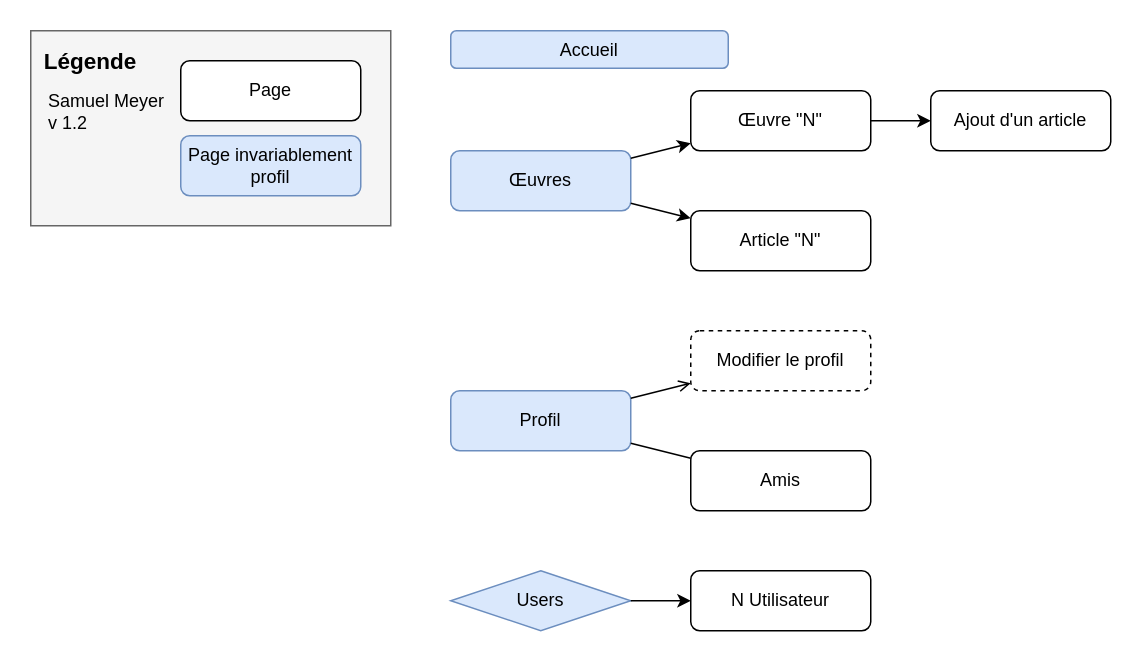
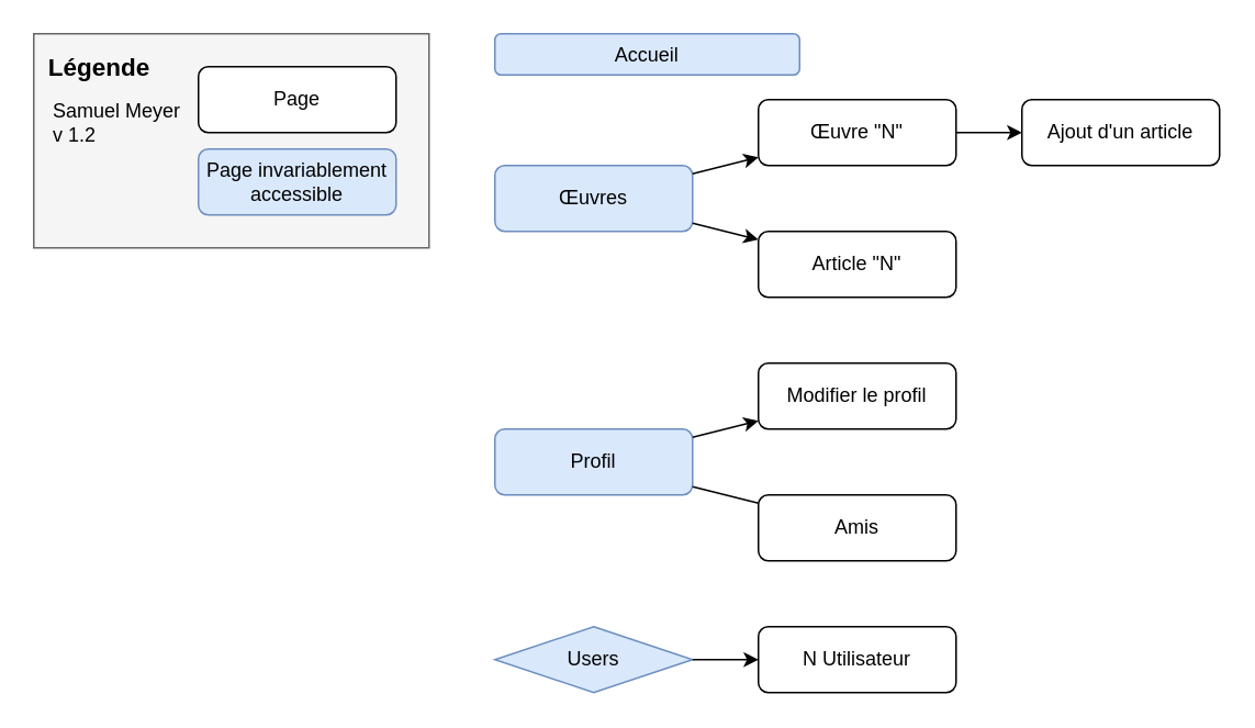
- <mxCell id="17" value="Page invariablement profil" style="rounded=1;whiteSpace=wrap;html=1;fillColor=#dae8fc;strokeColor=#6c8ebf;" parent="15" vertex="1"><mxGeometry x="80" y="70" width="120" height="40" as="geometry" /></mxCell>
+ <mxCell id="17" value="Page invariablement accessible" style="rounded=1;whiteSpace=wrap;html=1;fillColor=#dae8fc;strokeColor=#6c8ebf;" parent="15" vertex="1"><mxGeometry x="80" y="70" width="120" height="40" as="geometry" /></mxCell>
- <mxCell id="2" value="Modifier le profil" style="rounded=1;whiteSpace=wrap;html=1;dashed=1;" parent="1" vertex="1"><mxGeometry x="460" y="220" width="120" height="40" as="geometry" /></mxCell>
+ <mxCell id="2" value="Modifier le profil" style="rounded=1;whiteSpace=wrap;html=1;" parent="1" vertex="1"><mxGeometry x="460" y="220" width="120" height="40" as="geometry" /></mxCell>
- <mxCell id="6" value="" style="endArrow=open;html=1;" parent="1" source="4" target="2" edge="1"><mxGeometry width="50" height="50" relative="1" as="geometry"><mxPoint x="470" y="180" as="sourcePoint" /><mxPoint x="520" y="130" as="targetPoint" /></mxGeometry></mxCell>
+ <mxCell id="6" value="" style="endArrow=classic;html=1;" parent="1" source="4" target="2" edge="1"><mxGeometry width="50" height="50" relative="1" as="geometry"><mxPoint x="470" y="180" as="sourcePoint" /><mxPoint x="520" y="130" as="targetPoint" /></mxGeometry></mxCell>
